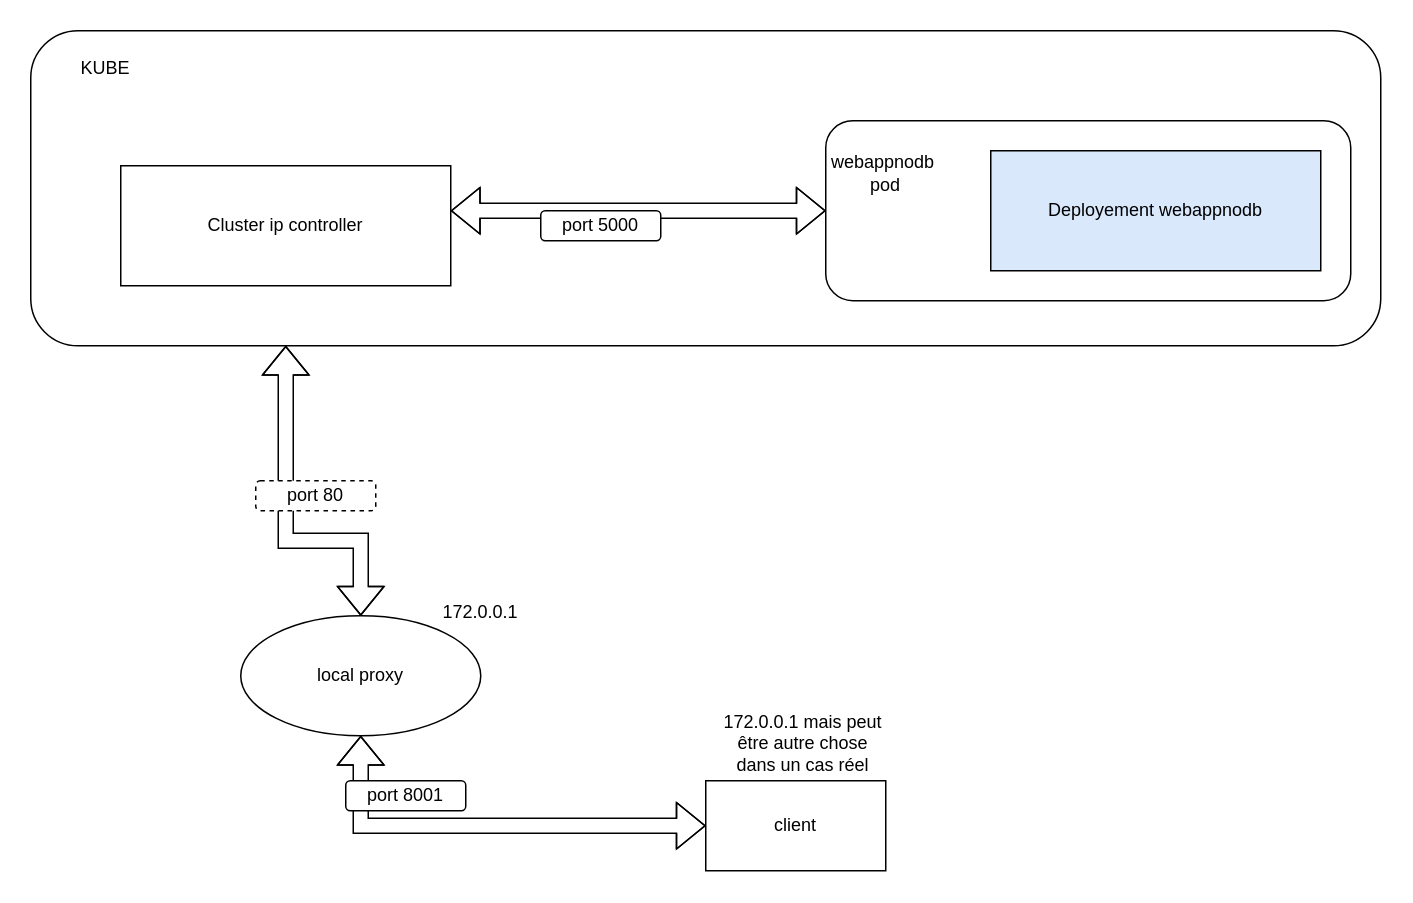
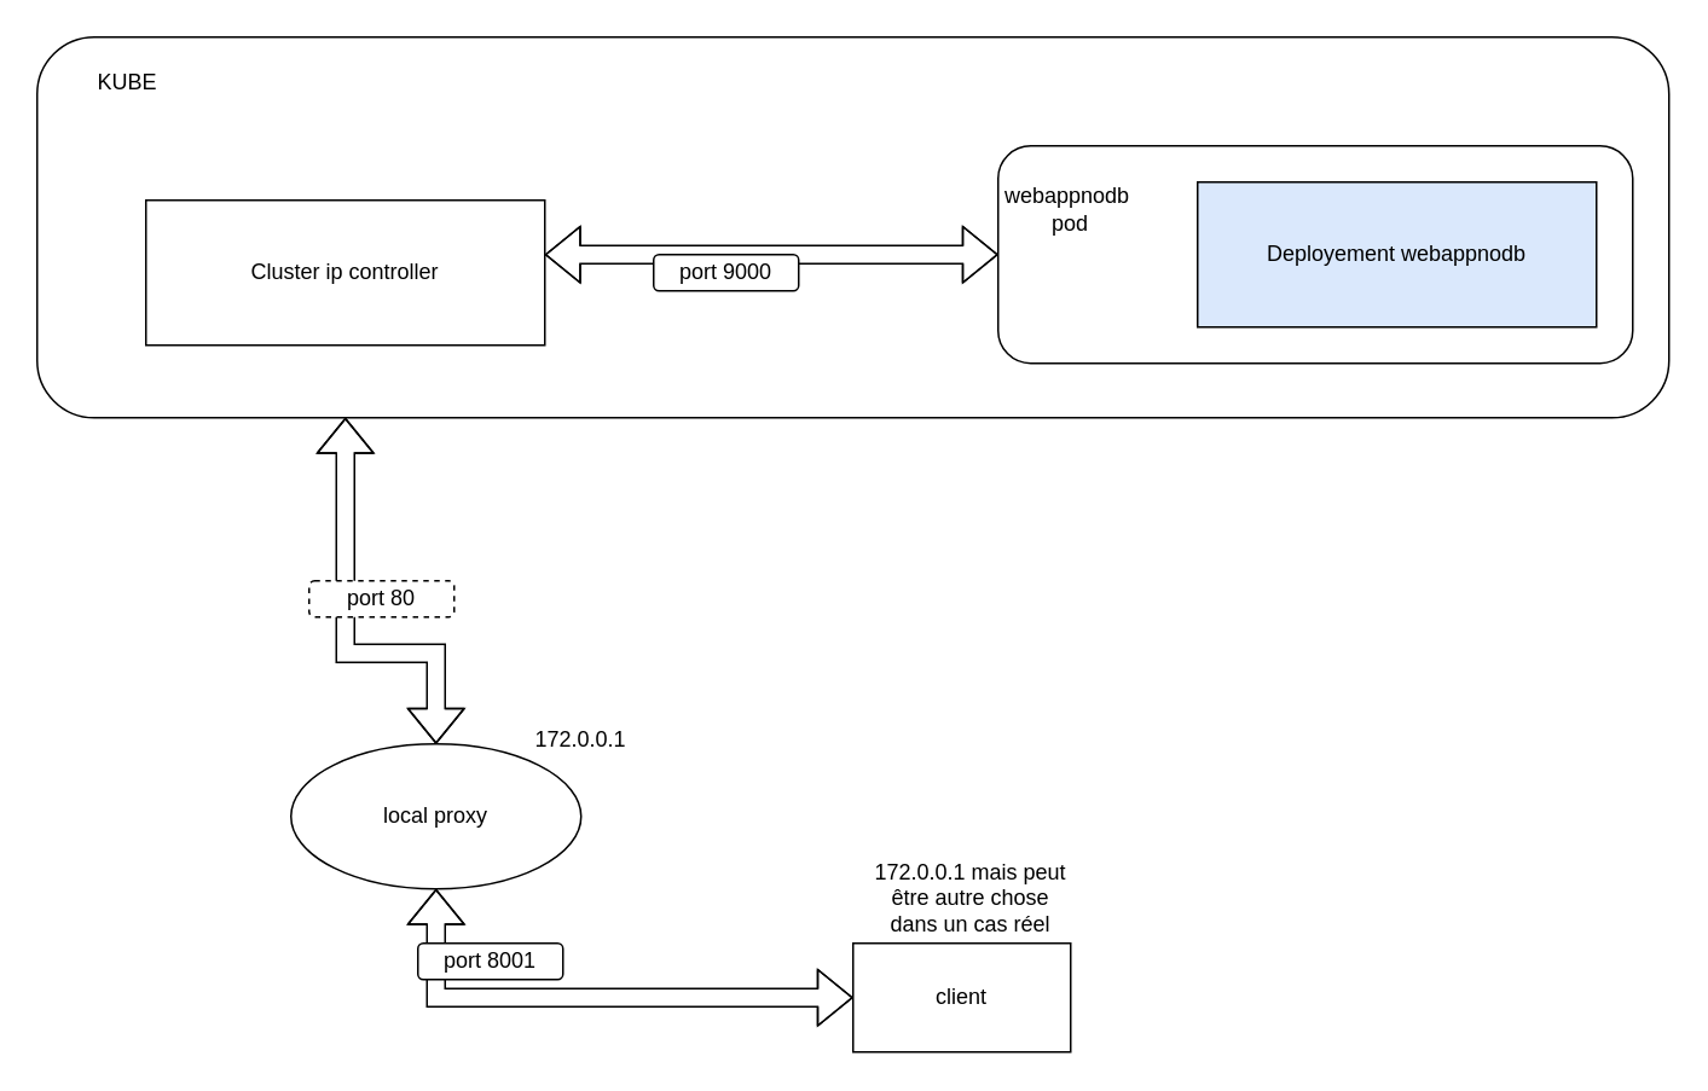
- <mxCell id="15" value="port 5000" style="rounded=1;whiteSpace=wrap;html=1;" parent="1" vertex="1"><mxGeometry x="360" y="140" width="80" height="20" as="geometry" /></mxCell>
+ <mxCell id="15" value="port 9000" style="rounded=1;whiteSpace=wrap;html=1;" parent="1" vertex="1"><mxGeometry x="360" y="140" width="80" height="20" as="geometry" /></mxCell>
